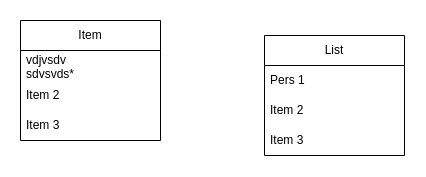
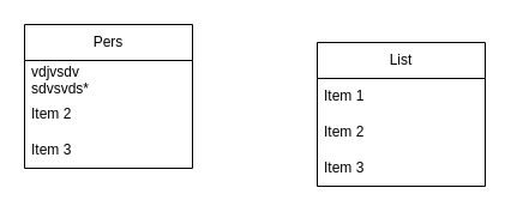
- <mxCell id="2" value="Item" style="swimlane;fontStyle=0;childLayout=stackLayout;horizontal=1;startSize=30;horizontalStack=0;resizeParent=1;resizeParentMax=0;resizeLast=0;collapsible=1;marginBottom=0;whiteSpace=wrap;html=1;" parent="1" vertex="1"><mxGeometry x="20" y="20" width="140" height="120" as="geometry" /></mxCell>
+ <mxCell id="2" value="Pers" style="swimlane;fontStyle=0;childLayout=stackLayout;horizontal=1;startSize=30;horizontalStack=0;resizeParent=1;resizeParentMax=0;resizeLast=0;collapsible=1;marginBottom=0;whiteSpace=wrap;html=1;" parent="1" vertex="1"><mxGeometry x="20" y="20" width="140" height="120" as="geometry" /></mxCell>
- <mxCell id="7" value="Pers 1" style="text;strokeColor=none;fillColor=none;align=left;verticalAlign=middle;spacingLeft=4;spacingRight=4;overflow=hidden;points=[[0,0.5],[1,0.5]];portConstraint=eastwest;rotatable=0;whiteSpace=wrap;html=1;" vertex="1" parent="6"><mxGeometry y="30" width="140" height="30" as="geometry" /></mxCell>
+ <mxCell id="7" value="Item 1" style="text;strokeColor=none;fillColor=none;align=left;verticalAlign=middle;spacingLeft=4;spacingRight=4;overflow=hidden;points=[[0,0.5],[1,0.5]];portConstraint=eastwest;rotatable=0;whiteSpace=wrap;html=1;" vertex="1" parent="6"><mxGeometry y="30" width="140" height="30" as="geometry" /></mxCell>
